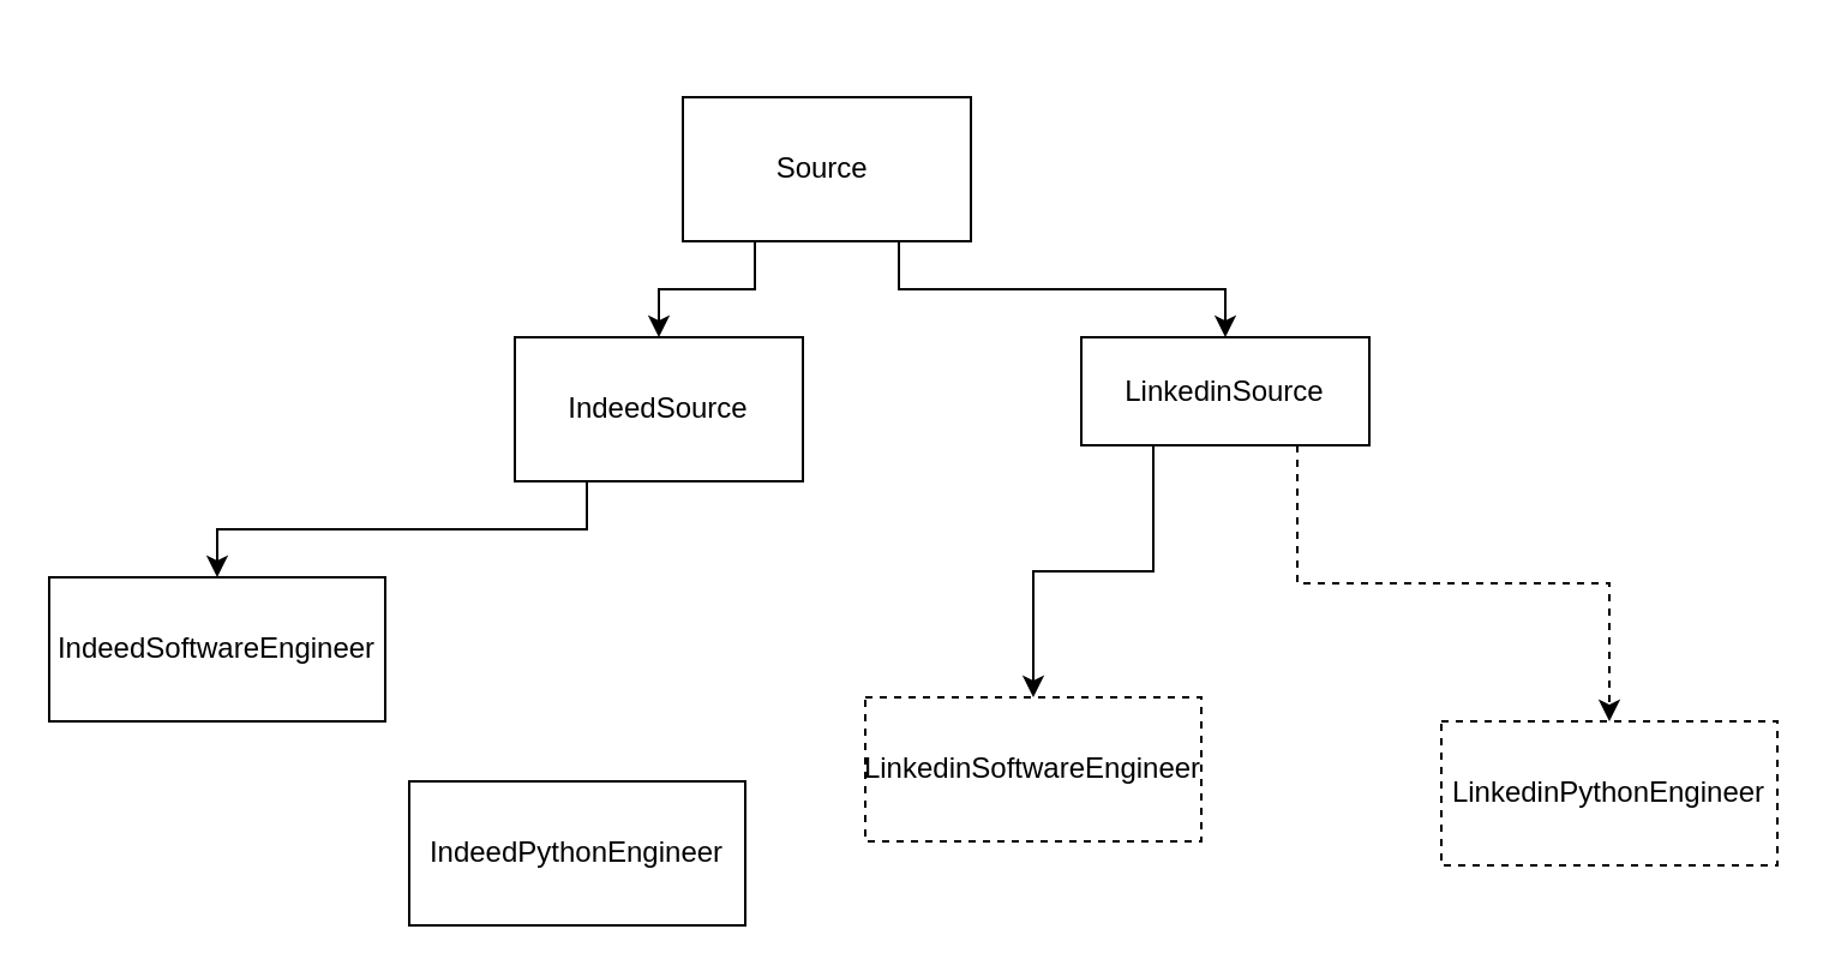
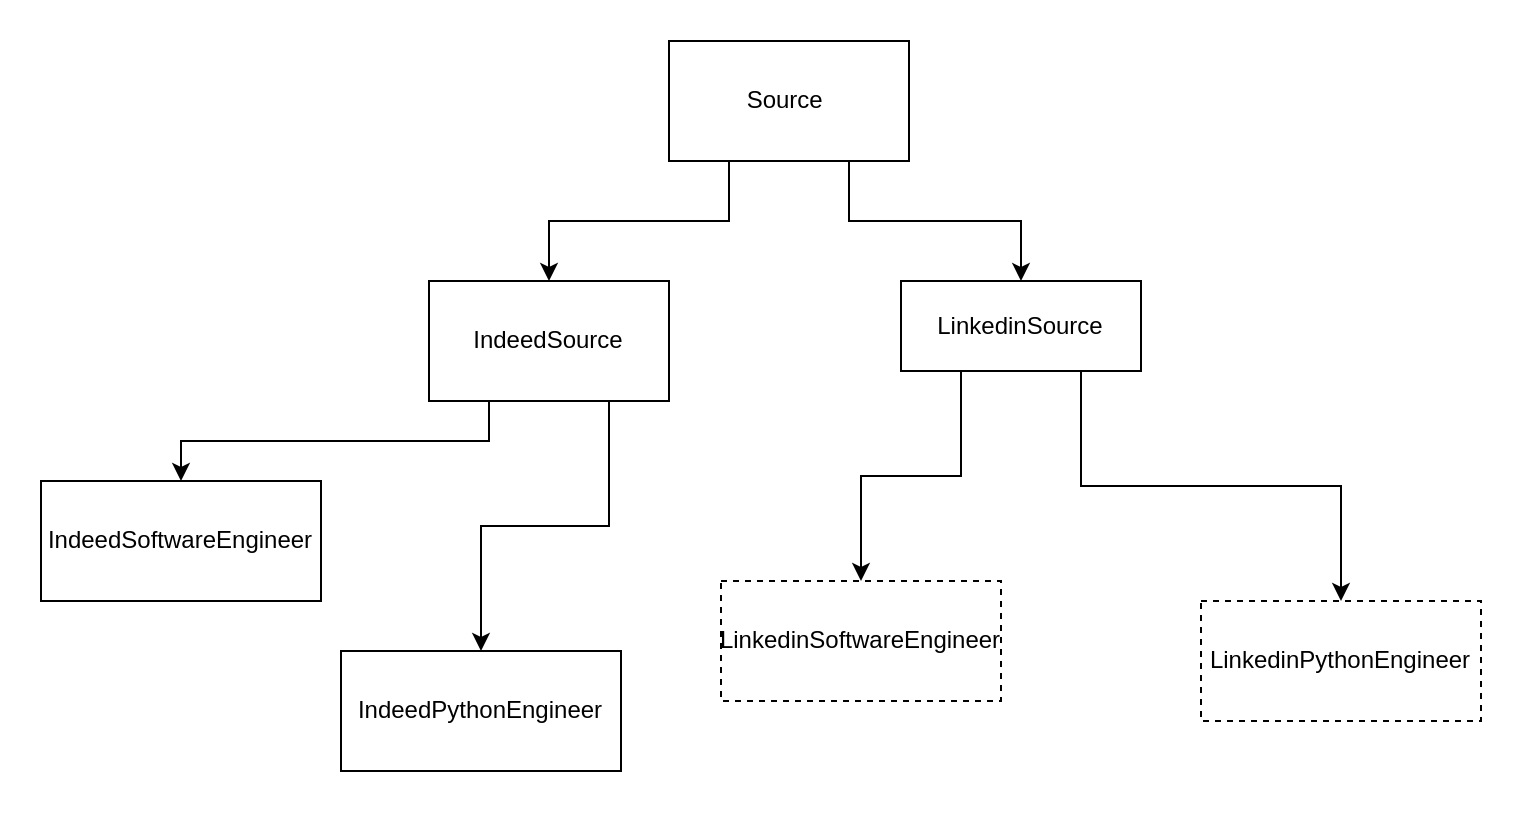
- <mxCell id="4" value="Source&amp;nbsp;" style="rounded=0;whiteSpace=wrap;html=1;" vertex="1" parent="1"><mxGeometry x="284" y="40" width="120" height="60" as="geometry" /></mxCell>
+ <mxCell id="4" value="Source&amp;nbsp;" style="rounded=0;whiteSpace=wrap;html=1;" vertex="1" parent="1"><mxGeometry x="334" y="20" width="120" height="60" as="geometry" /></mxCell>
- <mxCell id="8" style="edgeStyle=orthogonalEdgeStyle;rounded=0;orthogonalLoop=1;jettySize=auto;html=1;exitX=0.75;exitY=1;exitDx=0;exitDy=0;entryX=0.5;entryY=0;entryDx=0;entryDy=0;dashed=1;" edge="1" parent="1" source="10" target="13"><mxGeometry relative="1" as="geometry" /></mxCell>
+ <mxCell id="8" style="edgeStyle=orthogonalEdgeStyle;rounded=0;orthogonalLoop=1;jettySize=auto;html=1;exitX=0.75;exitY=1;exitDx=0;exitDy=0;entryX=0.5;entryY=0;entryDx=0;entryDy=0;" edge="1" parent="1" source="10" target="13"><mxGeometry relative="1" as="geometry" /></mxCell>
+ <mxCell id="6" style="edgeStyle=orthogonalEdgeStyle;rounded=0;orthogonalLoop=1;jettySize=auto;html=1;exitX=0.75;exitY=1;exitDx=0;exitDy=0;" edge="1" parent="1" source="7" target="12"><mxGeometry relative="1" as="geometry"><mxPoint x="350" y="240" as="targetPoint" /></mxGeometry></mxCell>
